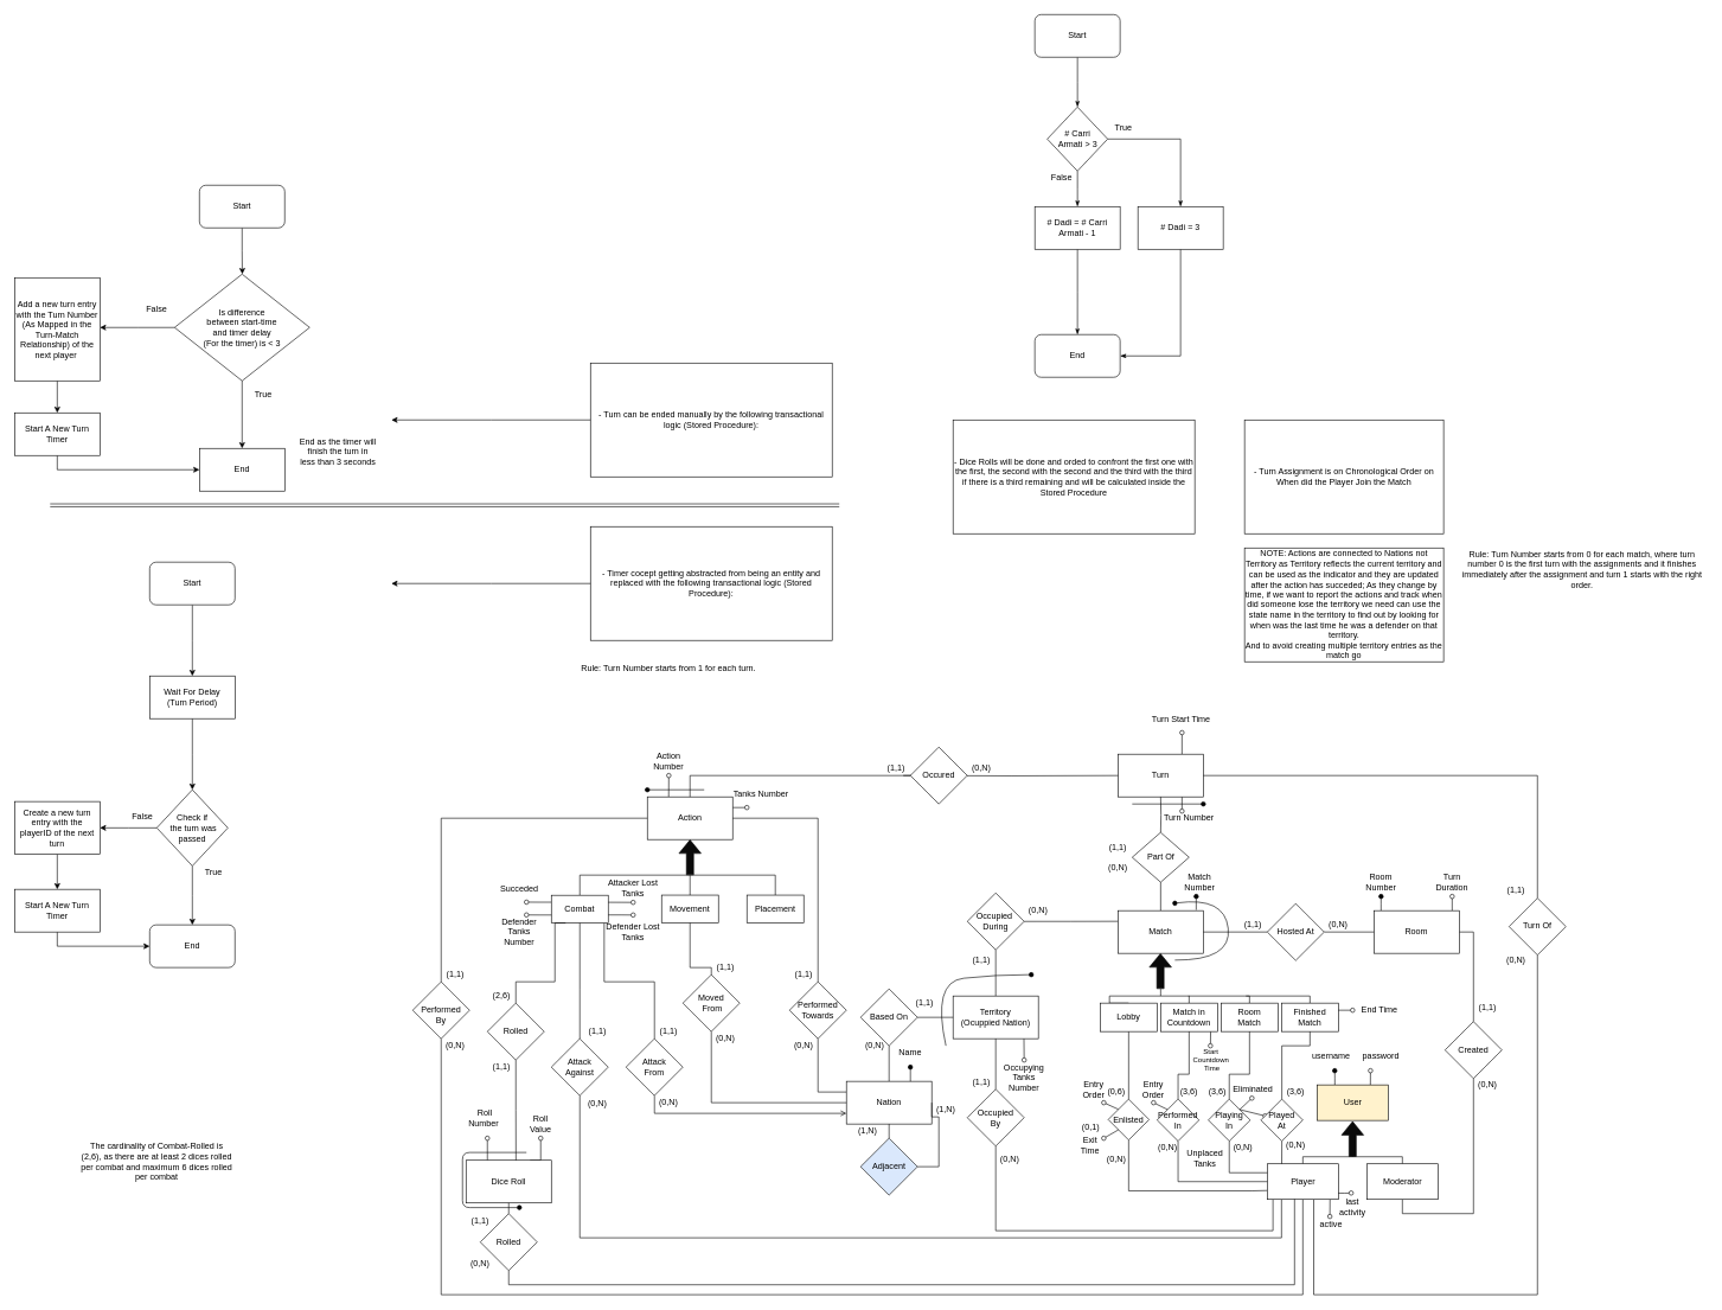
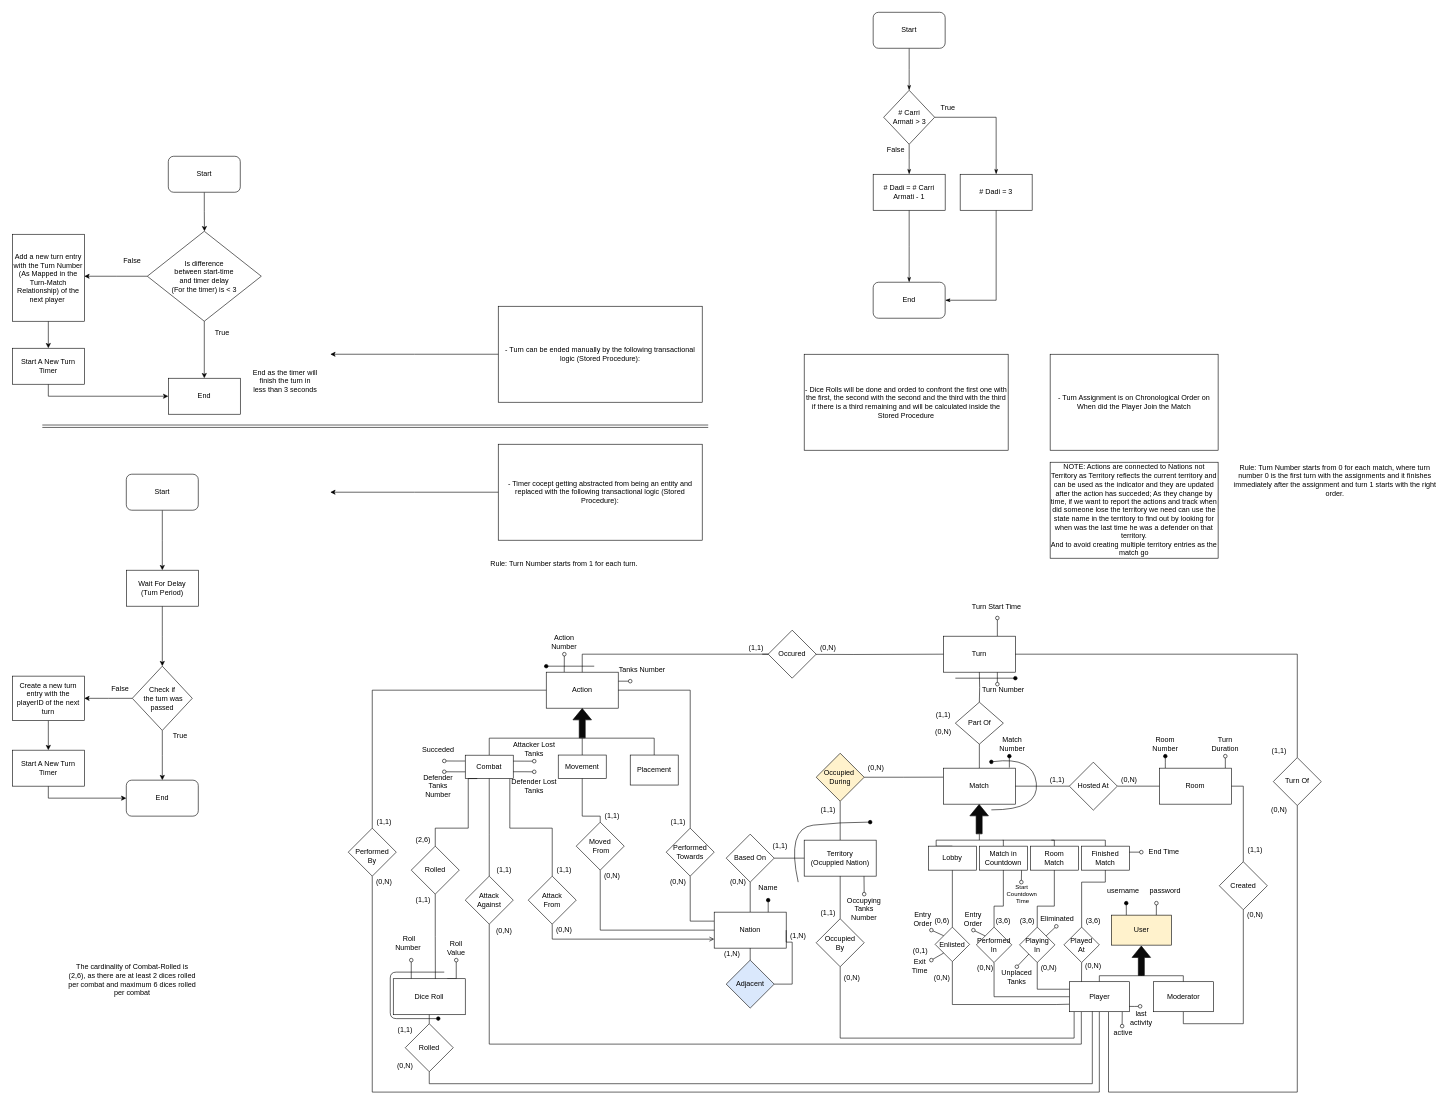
- <mxCell id="102" value="Placement" style="rounded=0;whiteSpace=wrap;html=1;strokeColor=#000000;" parent="1" vertex="1"><mxGeometry x="1050" y="1258.14" width="80" height="39" as="geometry" /></mxCell>
+ <mxCell id="102" value="Placement" style="rounded=0;whiteSpace=wrap;html=1;strokeColor=#000000;" parent="1" vertex="1"><mxGeometry x="1050" y="1258.14" width="80" height="50" as="geometry" /></mxCell>
- <mxCell id="19" value="Occupied&amp;nbsp;&lt;br&gt;During" style="rhombus;whiteSpace=wrap;html=1;" parent="1" vertex="1"><mxGeometry x="1360" y="1255.14" width="80" height="80" as="geometry" /></mxCell>
+ <mxCell id="19" value="Occupied&amp;nbsp;&lt;br&gt;During" style="rhombus;whiteSpace=wrap;html=1;fillColor=#fff2cc;" parent="1" vertex="1"><mxGeometry x="1360" y="1255.14" width="80" height="80" as="geometry" /></mxCell>
- <mxCell id="14" style="rounded=0;orthogonalLoop=1;jettySize=auto;html=1;exitX=1;exitY=0;exitDx=0;exitDy=0;endArrow=oval;endFill=0;" parent="1" source="205" target="209" edge="1"><mxGeometry relative="1" as="geometry"><mxPoint x="1612" y="1596" as="targetPoint" /><mxPoint x="1622" y="1661.5" as="sourcePoint" /></mxGeometry></mxCell>
+ <mxCell id="14" style="rounded=0;orthogonalLoop=1;jettySize=auto;html=1;exitX=1;exitY=0;exitDx=0;exitDy=0;endArrow=oval;endFill=0;entryX=0.5;entryY=0;entryDx=0;entryDy=0;" parent="1" source="205" target="171" edge="1"><mxGeometry relative="1" as="geometry"><mxPoint x="1612" y="1596" as="targetPoint" /><mxPoint x="1622" y="1661.5" as="sourcePoint" /></mxGeometry></mxCell>
